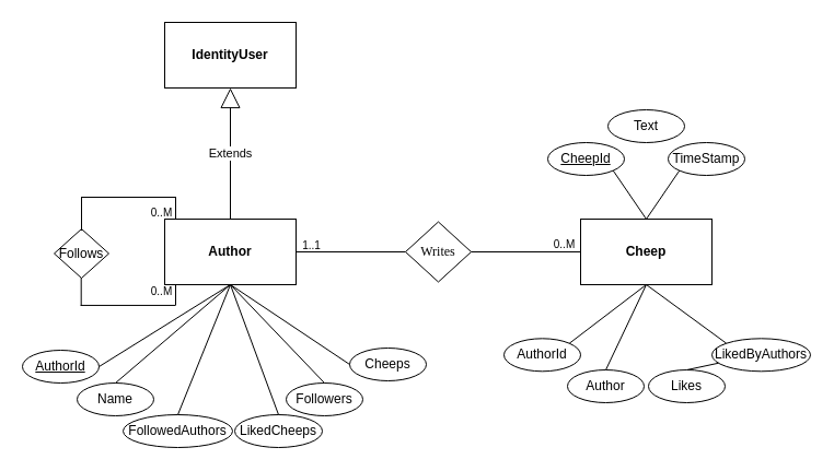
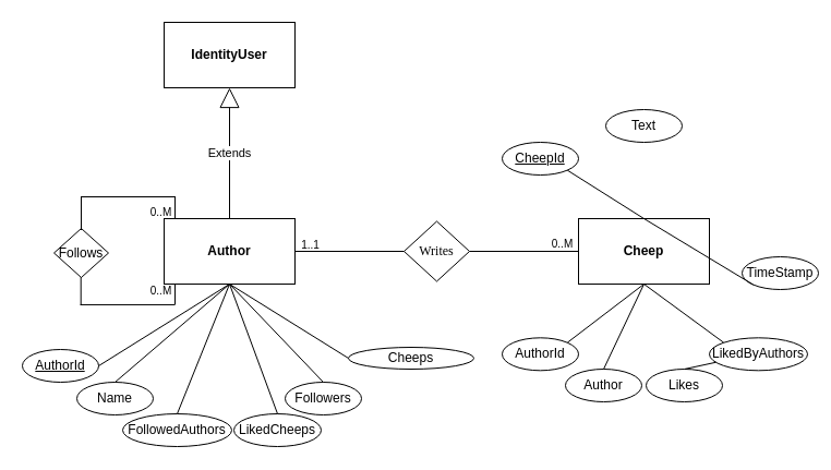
- <mxCell id="34" value="&lt;u&gt;&lt;font face=&quot;Helvetica&quot;&gt;CheepId&lt;/font&gt;&lt;/u&gt;" style="ellipse;whiteSpace=wrap;html=1;" parent="1" vertex="1"><mxGeometry x="500" y="130" width="70" height="30" as="geometry" /></mxCell>
+ <mxCell id="34" value="&lt;u&gt;&lt;font face=&quot;Helvetica&quot;&gt;CheepId&lt;/font&gt;&lt;/u&gt;" style="ellipse;whiteSpace=wrap;html=1;" parent="1" vertex="1"><mxGeometry x="460" y="130" width="70" height="30" as="geometry" /></mxCell>
- <mxCell id="36" value="&lt;font face=&quot;Helvetica&quot;&gt;TimeStamp&lt;/font&gt;" style="ellipse;whiteSpace=wrap;html=1;" parent="1" vertex="1"><mxGeometry x="610" y="130" width="70" height="30" as="geometry" /></mxCell>
+ <mxCell id="36" value="&lt;font face=&quot;Helvetica&quot;&gt;TimeStamp&lt;/font&gt;" style="ellipse;whiteSpace=wrap;html=1;" parent="1" vertex="1"><mxGeometry x="680" y="235" width="70" height="30" as="geometry" /></mxCell>
- <mxCell id="12" value="&lt;font face=&quot;Helvetica&quot;&gt;Cheeps&lt;/font&gt;" style="ellipse;whiteSpace=wrap;html=1;" parent="1" vertex="1"><mxGeometry x="319" y="318" width="70" height="30" as="geometry" /></mxCell>
+ <mxCell id="12" value="&lt;font face=&quot;Helvetica&quot;&gt;Cheeps&lt;/font&gt;" style="ellipse;whiteSpace=wrap;html=1;" parent="1" vertex="1"><mxGeometry x="319" y="318" width="115" height="20" as="geometry" /></mxCell>
